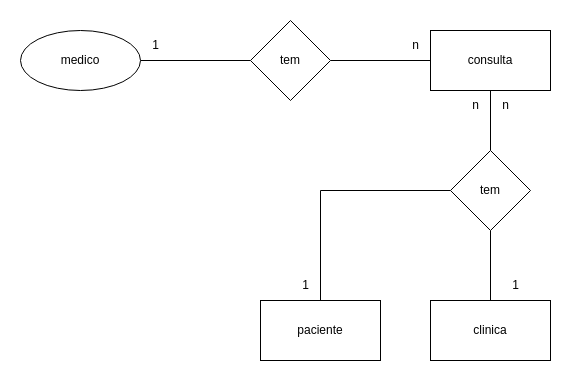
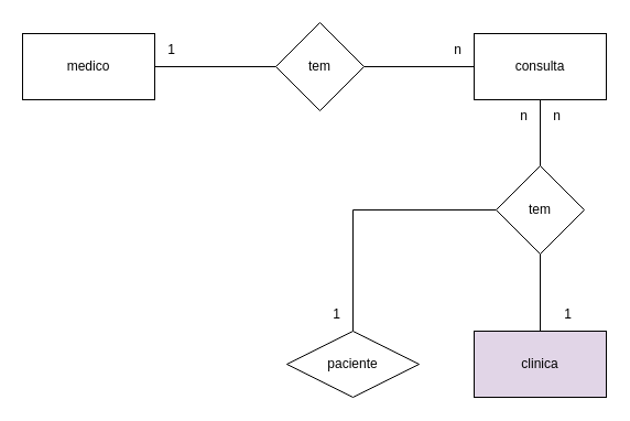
- <mxCell id="6" value="medico" style="ellipse;whiteSpace=wrap;html=1;" vertex="1" parent="1"><mxGeometry x="20" y="30" width="120" height="60" as="geometry" /></mxCell>
+ <mxCell id="6" value="medico" style="rounded=0;whiteSpace=wrap;html=1;" vertex="1" parent="1"><mxGeometry x="20" y="30" width="120" height="60" as="geometry" /></mxCell>
- <mxCell id="8" value="paciente" style="rounded=0;whiteSpace=wrap;html=1;" vertex="1" parent="1"><mxGeometry x="260" y="300" width="120" height="60" as="geometry" /></mxCell>
+ <mxCell id="8" value="paciente" style="rhombus;whiteSpace=wrap;html=1;" vertex="1" parent="1"><mxGeometry x="260" y="300" width="120" height="60" as="geometry" /></mxCell>
- <mxCell id="10" value="clinica" style="rounded=0;whiteSpace=wrap;html=1;" vertex="1" parent="1"><mxGeometry x="430" y="300" width="120" height="60" as="geometry" /></mxCell>
+ <mxCell id="10" value="clinica" style="rounded=0;whiteSpace=wrap;html=1;fillColor=#e1d5e7;" vertex="1" parent="1"><mxGeometry x="430" y="300" width="120" height="60" as="geometry" /></mxCell>
